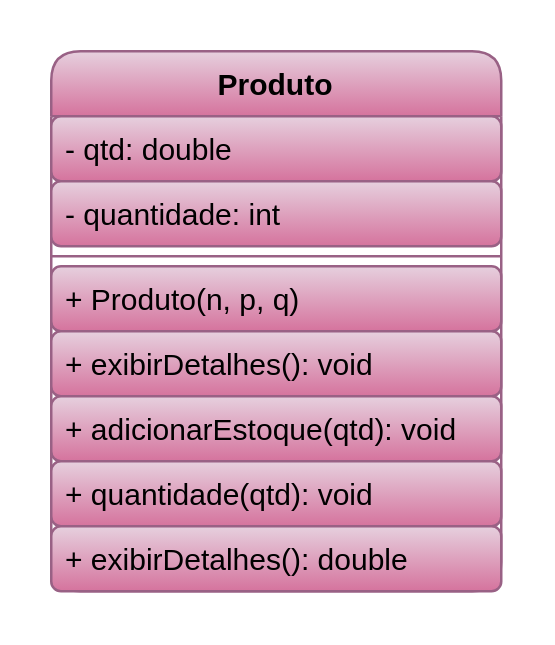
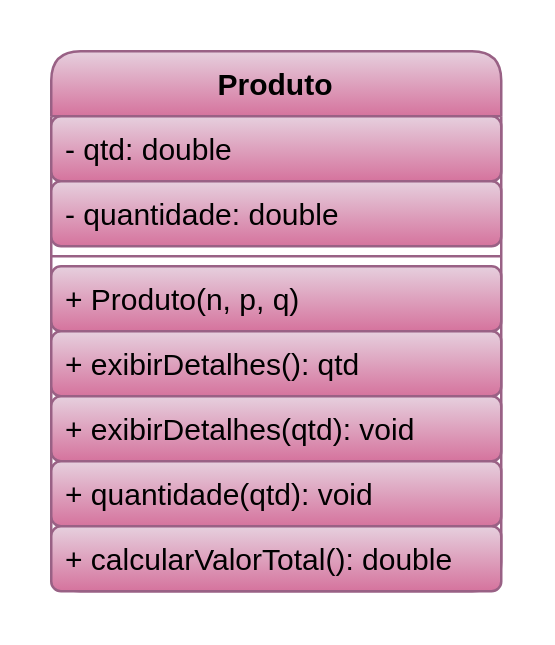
- <mxCell id="4" value="- quantidade: int" style="text;strokeColor=#996185;fillColor=#e6d0de;align=left;verticalAlign=top;spacingLeft=4;spacingRight=4;overflow=hidden;rotatable=0;points=[[0,0.5],[1,0.5]];portConstraint=eastwest;whiteSpace=wrap;html=1;gradientColor=#d5739d;rounded=1;" vertex="1" parent="2"><mxGeometry y="52" width="180" height="26" as="geometry" /></mxCell>
+ <mxCell id="4" value="- quantidade: double" style="text;strokeColor=#996185;fillColor=#e6d0de;align=left;verticalAlign=top;spacingLeft=4;spacingRight=4;overflow=hidden;rotatable=0;points=[[0,0.5],[1,0.5]];portConstraint=eastwest;whiteSpace=wrap;html=1;gradientColor=#d5739d;rounded=1;" vertex="1" parent="2"><mxGeometry y="52" width="180" height="26" as="geometry" /></mxCell>
- <mxCell id="7" value="+ exibirDetalhes(): void" style="text;strokeColor=#996185;fillColor=#e6d0de;align=left;verticalAlign=top;spacingLeft=4;spacingRight=4;overflow=hidden;rotatable=0;points=[[0,0.5],[1,0.5]];portConstraint=eastwest;whiteSpace=wrap;html=1;gradientColor=#d5739d;rounded=1;" vertex="1" parent="2"><mxGeometry y="112" width="180" height="26" as="geometry" /></mxCell>
+ <mxCell id="7" value="+ exibirDetalhes(): qtd" style="text;strokeColor=#996185;fillColor=#e6d0de;align=left;verticalAlign=top;spacingLeft=4;spacingRight=4;overflow=hidden;rotatable=0;points=[[0,0.5],[1,0.5]];portConstraint=eastwest;whiteSpace=wrap;html=1;gradientColor=#d5739d;rounded=1;" vertex="1" parent="2"><mxGeometry y="112" width="180" height="26" as="geometry" /></mxCell>
- <mxCell id="8" value="+ adicionarEstoque(qtd): void" style="text;strokeColor=#996185;fillColor=#e6d0de;align=left;verticalAlign=top;spacingLeft=4;spacingRight=4;overflow=hidden;rotatable=0;points=[[0,0.5],[1,0.5]];portConstraint=eastwest;whiteSpace=wrap;html=1;gradientColor=#d5739d;rounded=1;" vertex="1" parent="2"><mxGeometry y="138" width="180" height="26" as="geometry" /></mxCell>
+ <mxCell id="8" value="+ exibirDetalhes(qtd): void" style="text;strokeColor=#996185;fillColor=#e6d0de;align=left;verticalAlign=top;spacingLeft=4;spacingRight=4;overflow=hidden;rotatable=0;points=[[0,0.5],[1,0.5]];portConstraint=eastwest;whiteSpace=wrap;html=1;gradientColor=#d5739d;rounded=1;" vertex="1" parent="2"><mxGeometry y="138" width="180" height="26" as="geometry" /></mxCell>
- <mxCell id="10" value="+ exibirDetalhes(): double" style="text;strokeColor=#996185;fillColor=#e6d0de;align=left;verticalAlign=top;spacingLeft=4;spacingRight=4;overflow=hidden;rotatable=0;points=[[0,0.5],[1,0.5]];portConstraint=eastwest;whiteSpace=wrap;html=1;gradientColor=#d5739d;rounded=1;" vertex="1" parent="2"><mxGeometry y="190" width="180" height="26" as="geometry" /></mxCell>
+ <mxCell id="10" value="+ calcularValorTotal(): double" style="text;strokeColor=#996185;fillColor=#e6d0de;align=left;verticalAlign=top;spacingLeft=4;spacingRight=4;overflow=hidden;rotatable=0;points=[[0,0.5],[1,0.5]];portConstraint=eastwest;whiteSpace=wrap;html=1;gradientColor=#d5739d;rounded=1;" vertex="1" parent="2"><mxGeometry y="190" width="180" height="26" as="geometry" /></mxCell>
